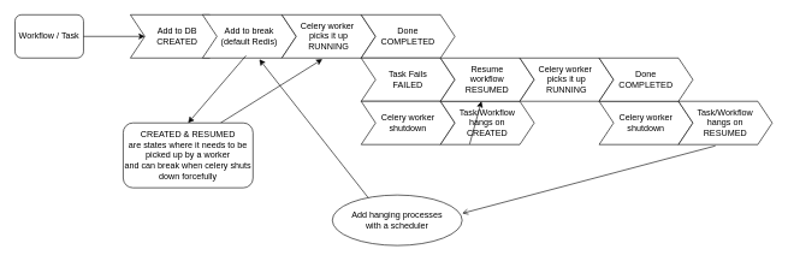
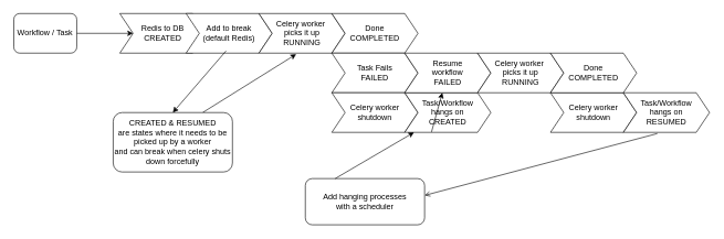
- <mxCell id="3" value="Add to DB&lt;div&gt;CREATED&lt;/div&gt;" style="shape=step;perimeter=stepPerimeter;whiteSpace=wrap;html=1;fixedSize=1;rounded=0;" parent="1" vertex="1"><mxGeometry x="180" y="20" width="130" height="60" as="geometry" /></mxCell>
+ <mxCell id="3" value="Redis to DB&lt;div&gt;CREATED&lt;/div&gt;" style="shape=step;perimeter=stepPerimeter;whiteSpace=wrap;html=1;fixedSize=1;rounded=0;" parent="1" vertex="1"><mxGeometry x="180" y="20" width="130" height="60" as="geometry" /></mxCell>
- <mxCell id="13" value="Resume&lt;div&gt;workflow&lt;br&gt;RESUMED&lt;/div&gt;" style="shape=step;perimeter=stepPerimeter;whiteSpace=wrap;html=1;fixedSize=1;" parent="1" vertex="1"><mxGeometry x="610" y="80" width="130" height="60" as="geometry" /></mxCell>
+ <mxCell id="13" value="Resume&lt;div&gt;workflow&lt;br&gt;FAILED&lt;/div&gt;" style="shape=step;perimeter=stepPerimeter;whiteSpace=wrap;html=1;fixedSize=1;" parent="1" vertex="1"><mxGeometry x="610" y="80" width="130" height="60" as="geometry" /></mxCell>
- <mxCell id="21" style="edgeStyle=none;html=1;exitX=0.25;exitY=0;exitDx=0;exitDy=0;entryX=0.606;entryY=1.03;entryDx=0;entryDy=0;entryPerimeter=0;" parent="1" source="19" target="5" edge="1"><mxGeometry relative="1" as="geometry" /></mxCell>
+ <mxCell id="21" style="edgeStyle=none;html=1;exitX=0.25;exitY=0;exitDx=0;exitDy=0;" parent="1" source="19" target="12" edge="1"><mxGeometry relative="1" as="geometry" /></mxCell>
- <mxCell id="19" value="&lt;span style=&quot;color: rgb(0, 0, 0); text-wrap-mode: nowrap;&quot;&gt;Add hanging processes&lt;/span&gt;&lt;div&gt;&lt;span style=&quot;color: rgb(0, 0, 0); text-wrap-mode: nowrap;&quot;&gt;with a scheduler&lt;/span&gt;&lt;/div&gt;" style="ellipse;whiteSpace=wrap;html=1;" parent="1" vertex="1"><mxGeometry x="460" y="270" width="180" height="70" as="geometry" /></mxCell>
+ <mxCell id="19" value="&lt;span style=&quot;color: rgb(0, 0, 0); text-wrap-mode: nowrap;&quot;&gt;Add hanging processes&lt;/span&gt;&lt;div&gt;&lt;span style=&quot;color: rgb(0, 0, 0); text-wrap-mode: nowrap;&quot;&gt;with a scheduler&lt;/span&gt;&lt;/div&gt;" style="rounded=1;whiteSpace=wrap;html=1;" parent="1" vertex="1"><mxGeometry x="460" y="270" width="180" height="70" as="geometry" /></mxCell>
